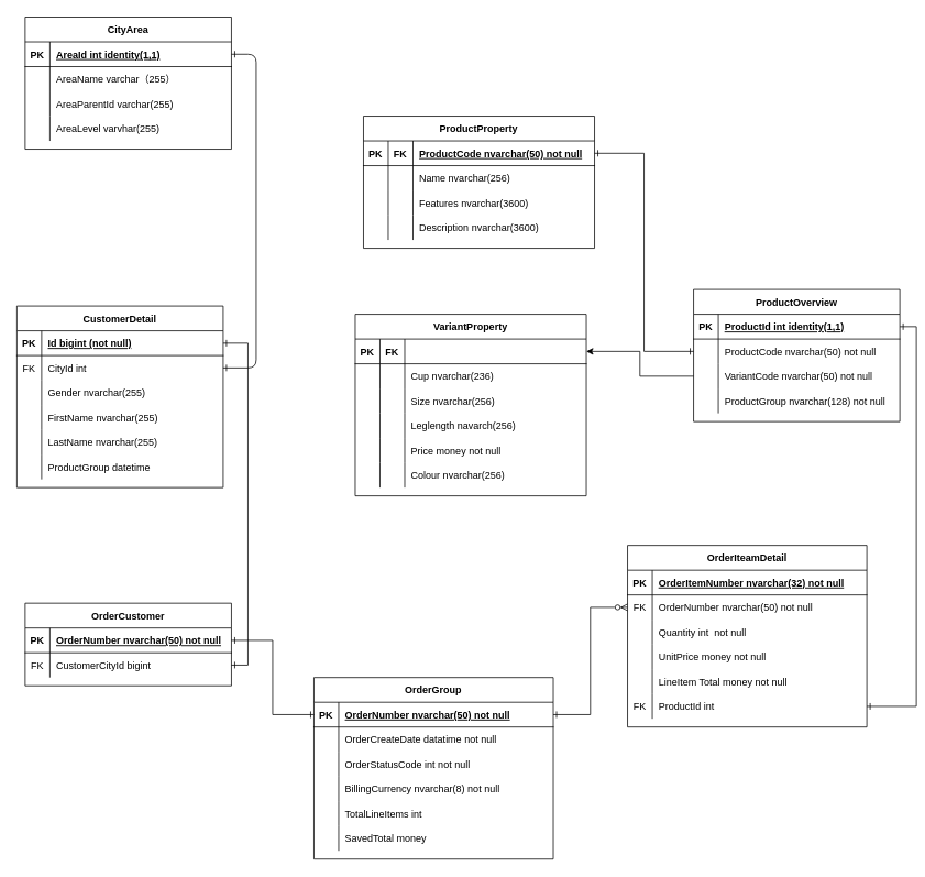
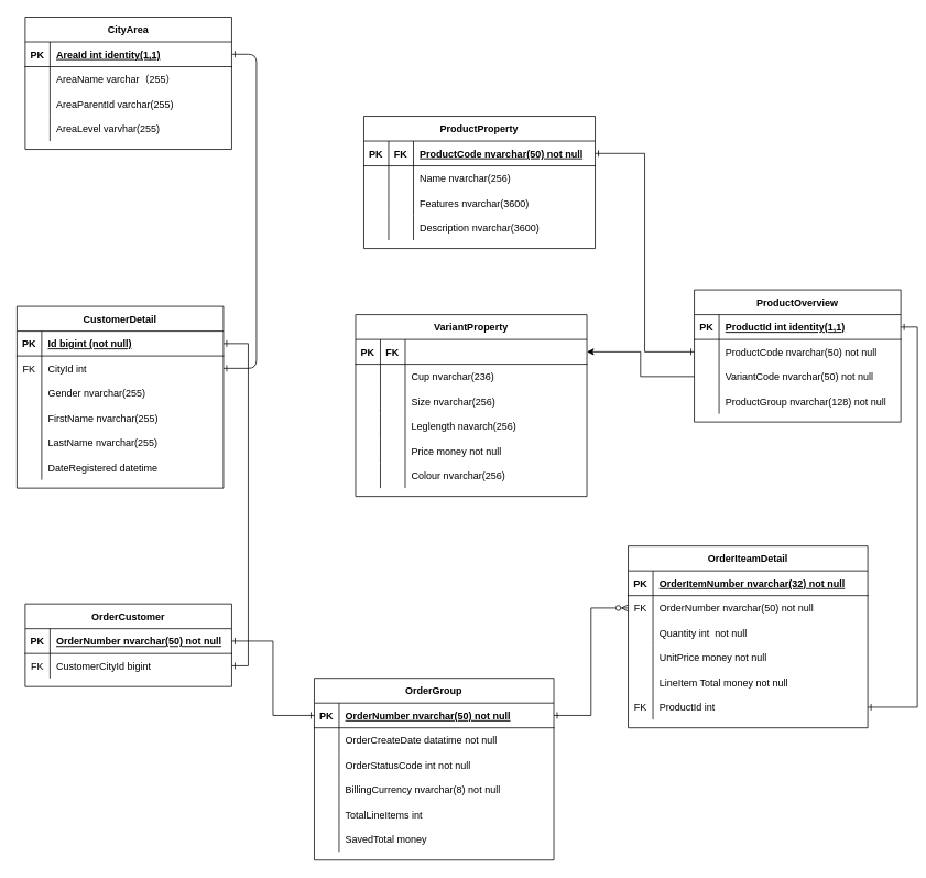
- <mxCell id="21" value="ProductGroup datetime" style="shape=partialRectangle;overflow=hidden;connectable=0;fillColor=none;top=0;left=0;bottom=0;right=0;align=left;spacingLeft=6;" parent="19" vertex="1"><mxGeometry x="30" width="220" height="30" as="geometry"><mxRectangle width="220" height="30" as="alternateBounds" /></mxGeometry></mxCell>
+ <mxCell id="21" value="DateRegistered datetime" style="shape=partialRectangle;overflow=hidden;connectable=0;fillColor=none;top=0;left=0;bottom=0;right=0;align=left;spacingLeft=6;" parent="19" vertex="1"><mxGeometry x="30" width="220" height="30" as="geometry"><mxRectangle width="220" height="30" as="alternateBounds" /></mxGeometry></mxCell>
